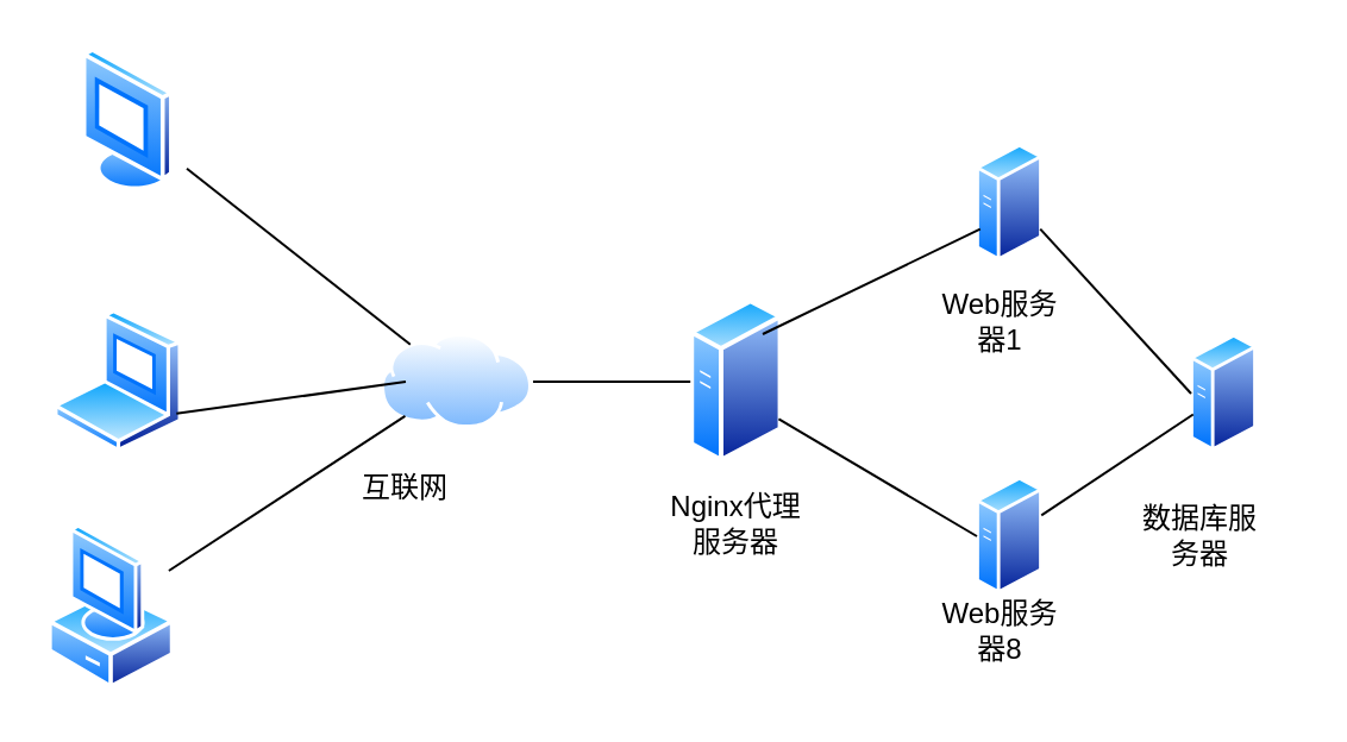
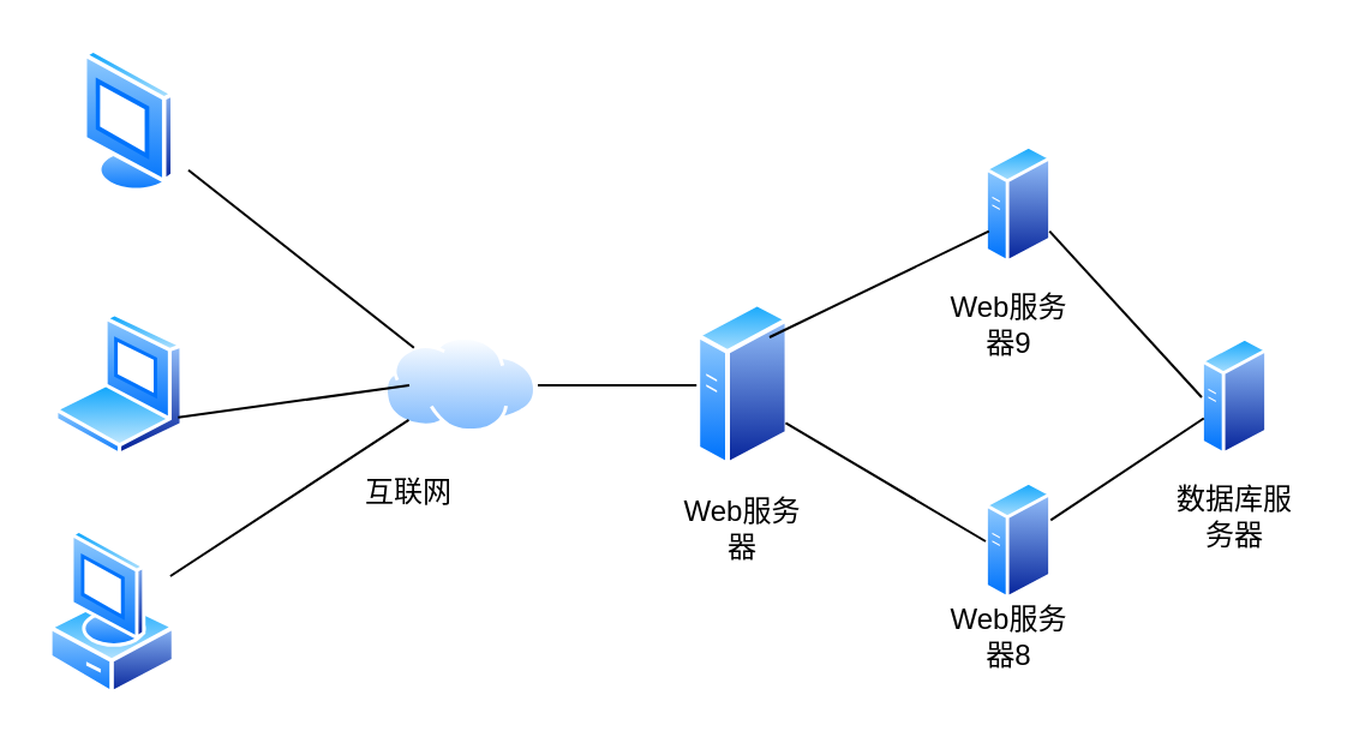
- <mxCell id="13" value="Web服务器1" style="text;html=1;align=center;verticalAlign=middle;whiteSpace=wrap;rounded=0;" parent="1" vertex="1"><mxGeometry x="390" y="120" width="60" height="30" as="geometry" /></mxCell>
+ <mxCell id="13" value="Web服务器9" style="text;html=1;align=center;verticalAlign=middle;whiteSpace=wrap;rounded=0;" parent="1" vertex="1"><mxGeometry x="390" y="120" width="60" height="30" as="geometry" /></mxCell>
- <mxCell id="11" value="Nginx代理服务器" style="text;html=1;align=center;verticalAlign=middle;whiteSpace=wrap;rounded=0;" parent="1" vertex="1"><mxGeometry x="279.2" y="205.1" width="60" height="30" as="geometry" /></mxCell>
+ <mxCell id="11" value="Web服务器" style="text;html=1;align=center;verticalAlign=middle;whiteSpace=wrap;rounded=0;" parent="1" vertex="1"><mxGeometry x="279.2" y="205.1" width="60" height="30" as="geometry" /></mxCell>
- <mxCell id="14" value="数据库服务器" style="text;html=1;align=center;verticalAlign=middle;whiteSpace=wrap;rounded=0;" parent="1" vertex="1"><mxGeometry x="474" y="210" width="60" height="30" as="geometry" /></mxCell>
+ <mxCell id="14" value="数据库服务器" style="text;html=1;align=center;verticalAlign=middle;whiteSpace=wrap;rounded=0;" parent="1" vertex="1"><mxGeometry x="484" y="200" width="60" height="30" as="geometry" /></mxCell>
